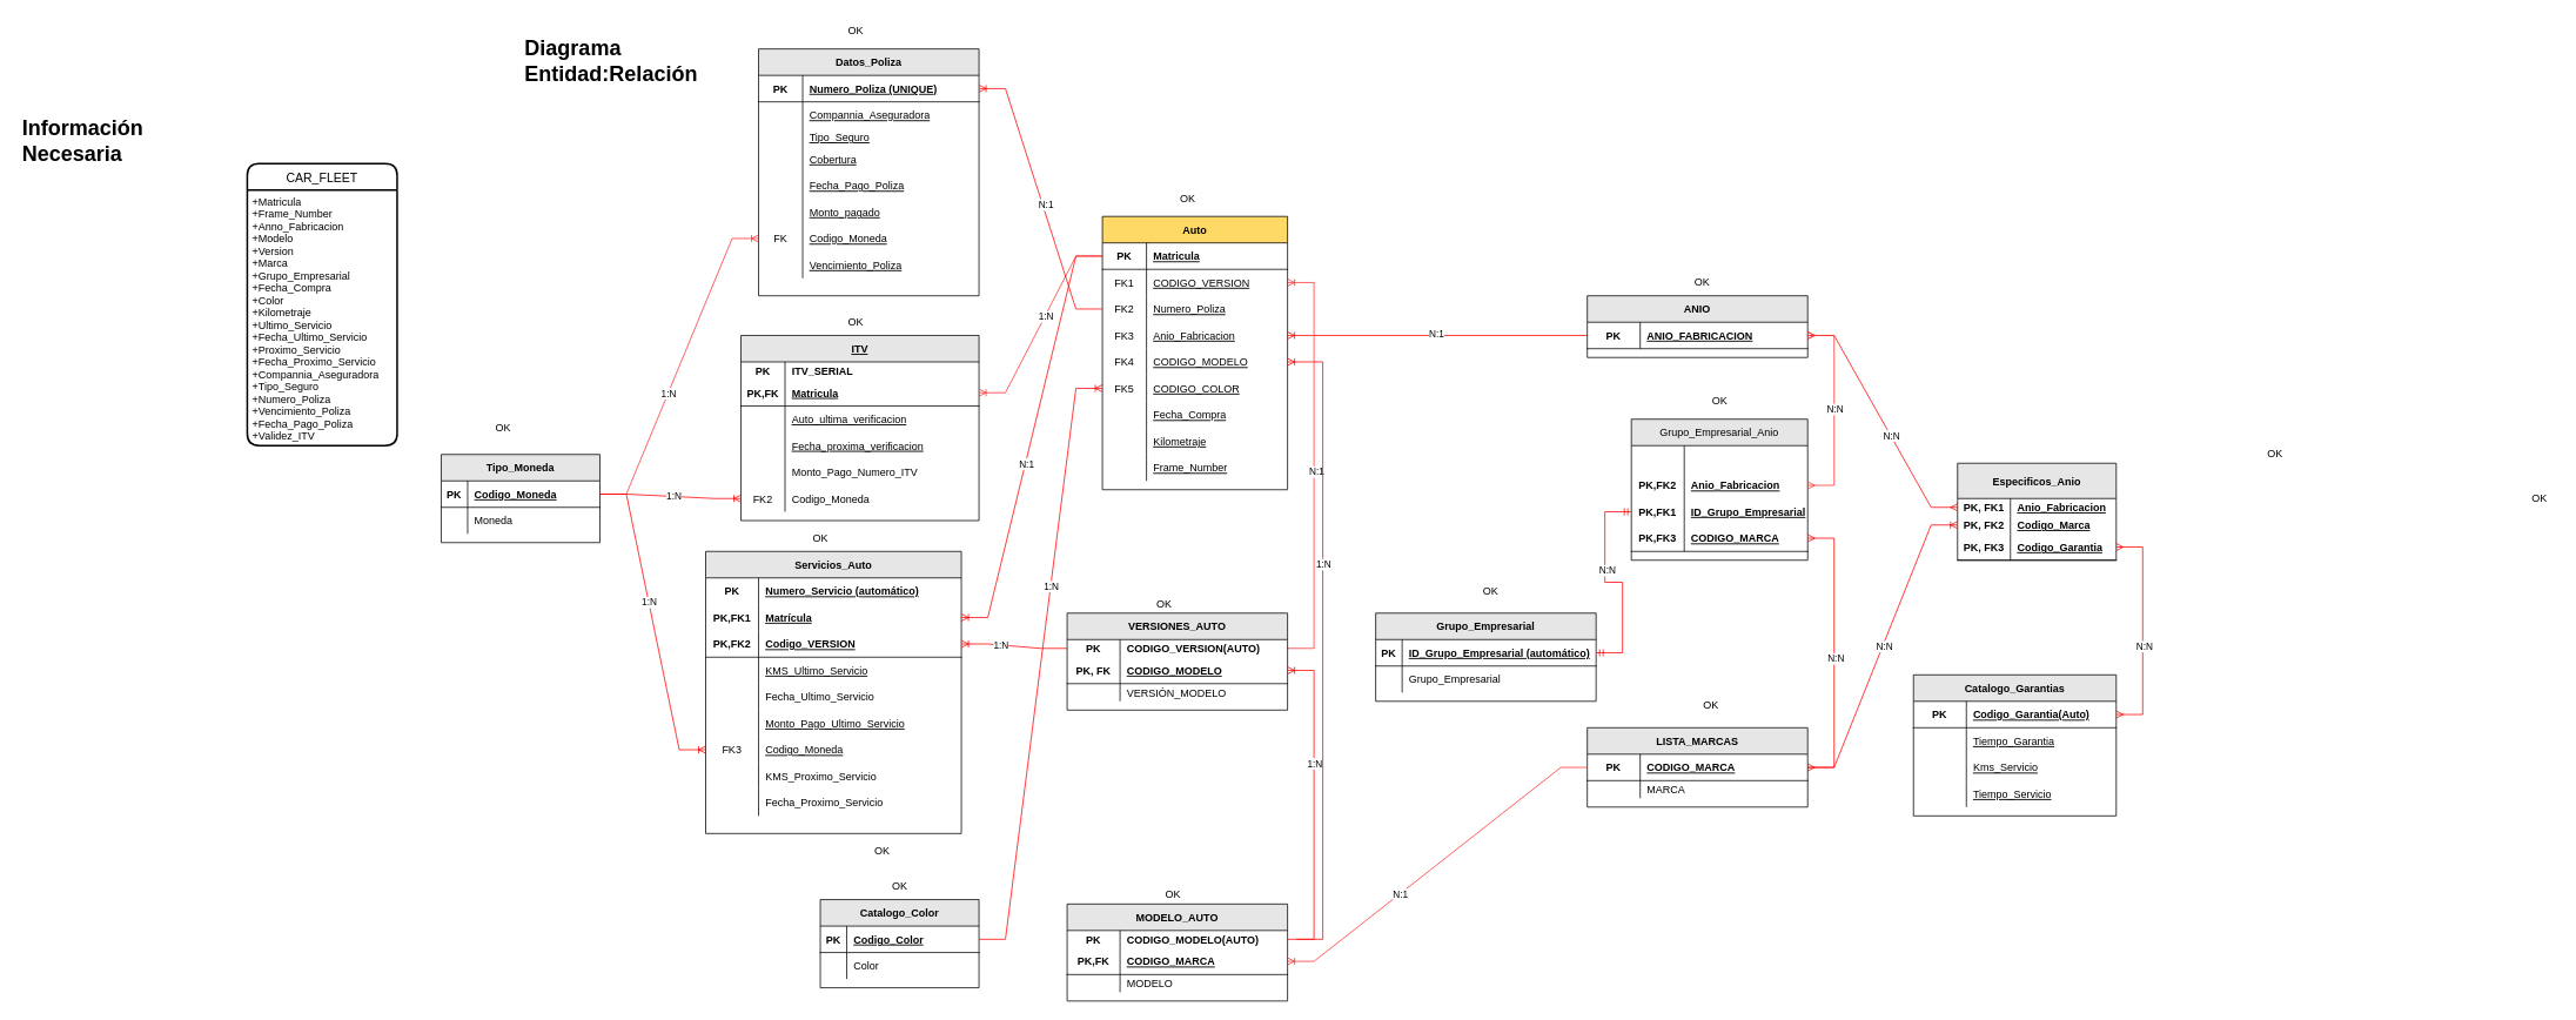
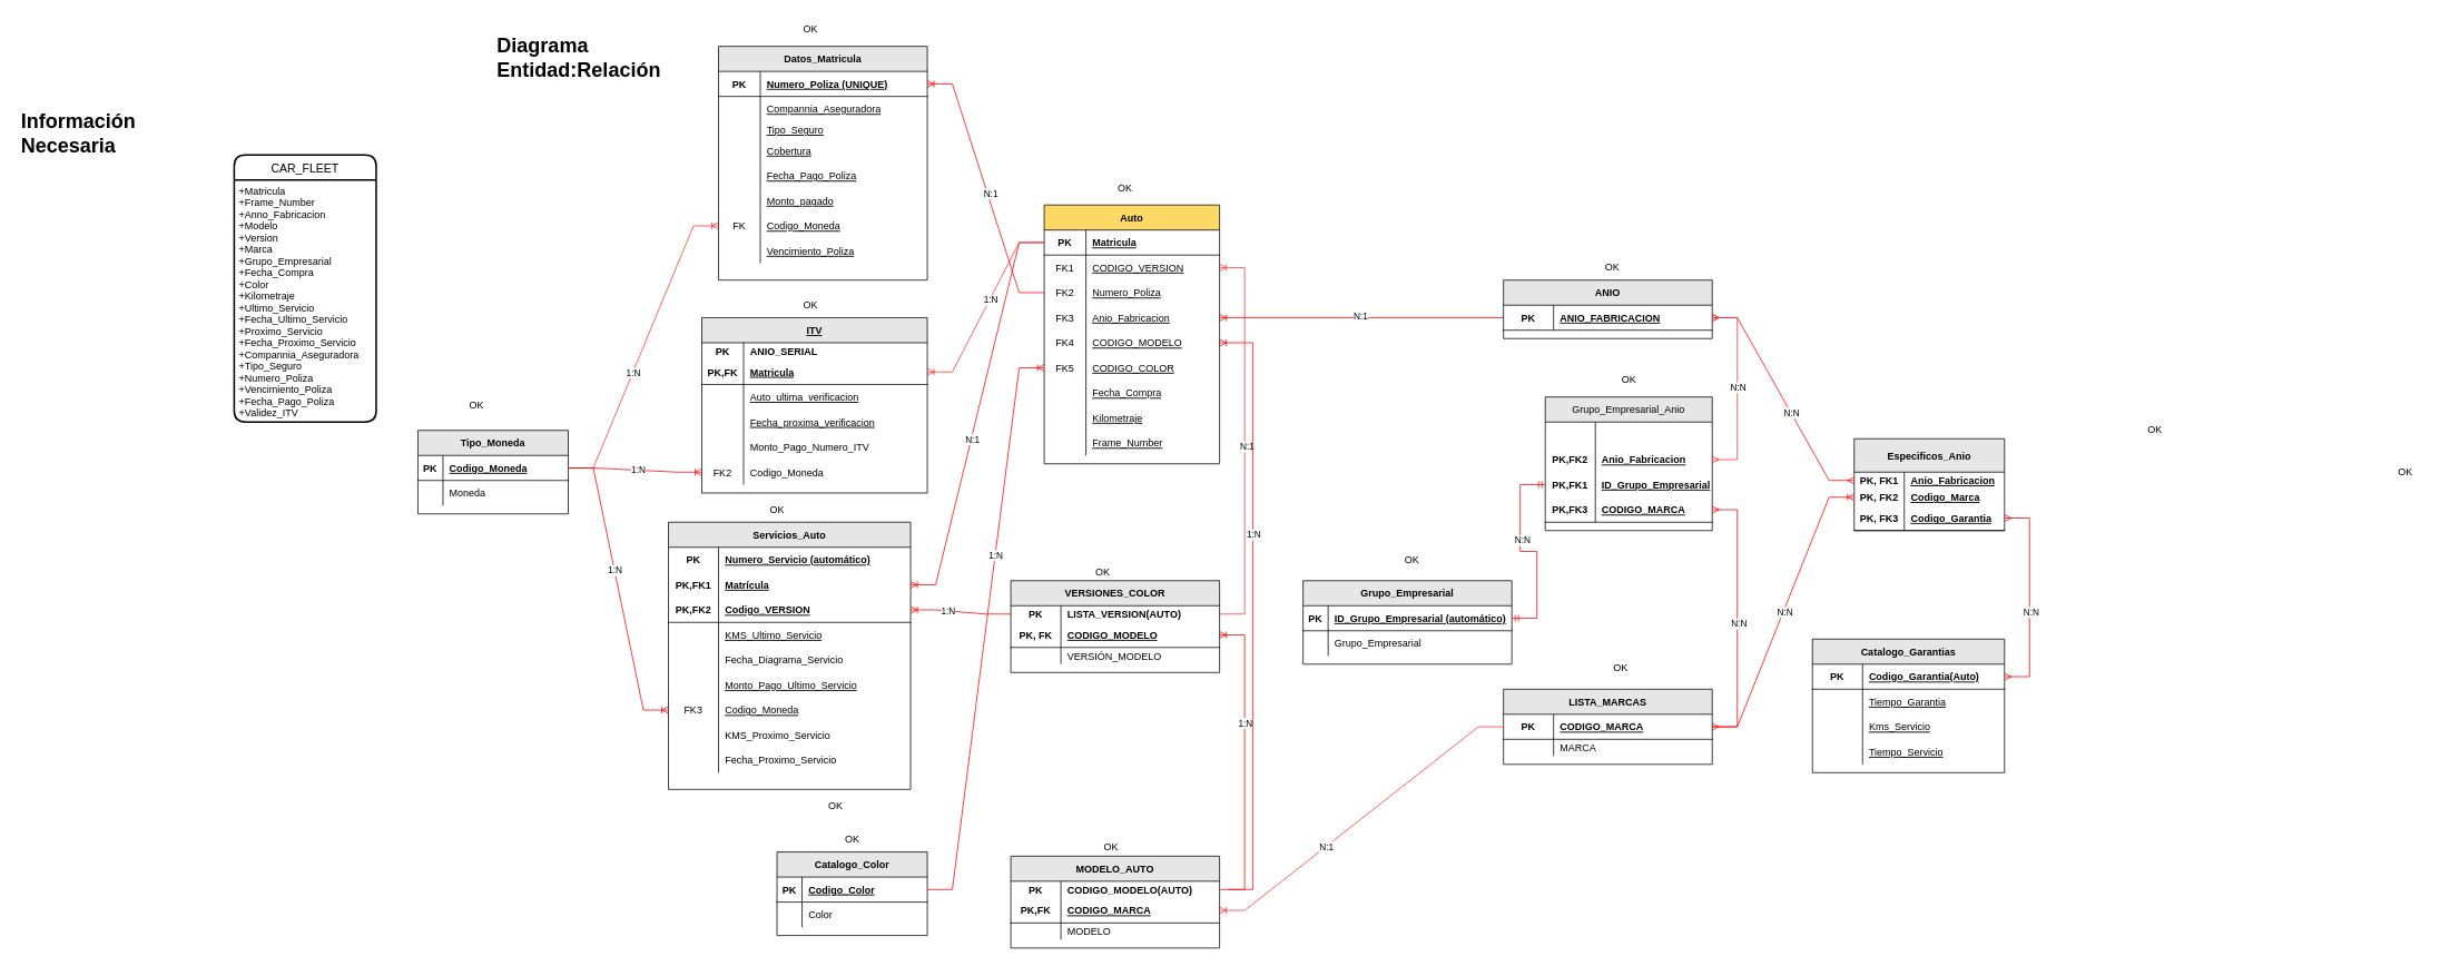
- <mxCell id="89" value="Datos_Poliza" style="shape=table;startSize=30;container=1;collapsible=1;childLayout=tableLayout;fixedRows=1;rowLines=0;fontStyle=1;align=center;resizeLast=1;fillColor=#E6E6E6;" vertex="1" parent="1"><mxGeometry x="860" y="55" width="250" height="280" as="geometry" /></mxCell>
+ <mxCell id="89" value="Datos_Matricula" style="shape=table;startSize=30;container=1;collapsible=1;childLayout=tableLayout;fixedRows=1;rowLines=0;fontStyle=1;align=center;resizeLast=1;fillColor=#E6E6E6;" vertex="1" parent="1"><mxGeometry x="860" y="55" width="250" height="280" as="geometry" /></mxCell>
- <mxCell id="63" value="ITV_SERIAL" style="shape=partialRectangle;connectable=0;fillColor=none;top=0;left=0;bottom=0;right=0;align=left;spacingLeft=6;overflow=hidden;fontStyle=1" vertex="1" parent="61"><mxGeometry x="50" width="220" height="20" as="geometry"><mxRectangle width="220" height="20" as="alternateBounds" /></mxGeometry></mxCell>
+ <mxCell id="63" value="ANIO_SERIAL" style="shape=partialRectangle;connectable=0;fillColor=none;top=0;left=0;bottom=0;right=0;align=left;spacingLeft=6;overflow=hidden;fontStyle=1" vertex="1" parent="61"><mxGeometry x="50" width="220" height="20" as="geometry"><mxRectangle width="220" height="20" as="alternateBounds" /></mxGeometry></mxCell>
- <mxCell id="172" value="VERSIONES_AUTO" style="shape=table;startSize=30;container=1;collapsible=1;childLayout=tableLayout;fixedRows=1;rowLines=0;fontStyle=1;align=center;resizeLast=1;fillColor=#E6E6E6;" vertex="1" parent="1"><mxGeometry x="1210" y="695" width="250" height="110" as="geometry" /></mxCell>
+ <mxCell id="172" value="VERSIONES_COLOR" style="shape=table;startSize=30;container=1;collapsible=1;childLayout=tableLayout;fixedRows=1;rowLines=0;fontStyle=1;align=center;resizeLast=1;fillColor=#E6E6E6;" vertex="1" parent="1"><mxGeometry x="1210" y="695" width="250" height="110" as="geometry" /></mxCell>
- <mxCell id="175" value="CODIGO_VERSION(AUTO)" style="shape=partialRectangle;connectable=0;fillColor=none;top=0;left=0;bottom=0;right=0;align=left;spacingLeft=6;overflow=hidden;fontStyle=1" vertex="1" parent="173"><mxGeometry x="60" width="190" height="20" as="geometry"><mxRectangle width="190" height="20" as="alternateBounds" /></mxGeometry></mxCell>
+ <mxCell id="175" value="LISTA_VERSION(AUTO)" style="shape=partialRectangle;connectable=0;fillColor=none;top=0;left=0;bottom=0;right=0;align=left;spacingLeft=6;overflow=hidden;fontStyle=1" vertex="1" parent="173"><mxGeometry x="60" width="190" height="20" as="geometry"><mxRectangle width="190" height="20" as="alternateBounds" /></mxGeometry></mxCell>
- <mxCell id="47" value="Fecha_Ultimo_Servicio" style="shape=partialRectangle;connectable=0;fillColor=none;top=0;left=0;bottom=0;right=0;align=left;spacingLeft=6;overflow=hidden;" vertex="1" parent="45"><mxGeometry x="60" width="230" height="30" as="geometry"><mxRectangle width="230" height="30" as="alternateBounds" /></mxGeometry></mxCell>
+ <mxCell id="47" value="Fecha_Diagrama_Servicio" style="shape=partialRectangle;connectable=0;fillColor=none;top=0;left=0;bottom=0;right=0;align=left;spacingLeft=6;overflow=hidden;" vertex="1" parent="45"><mxGeometry x="60" width="230" height="30" as="geometry"><mxRectangle width="230" height="30" as="alternateBounds" /></mxGeometry></mxCell>
